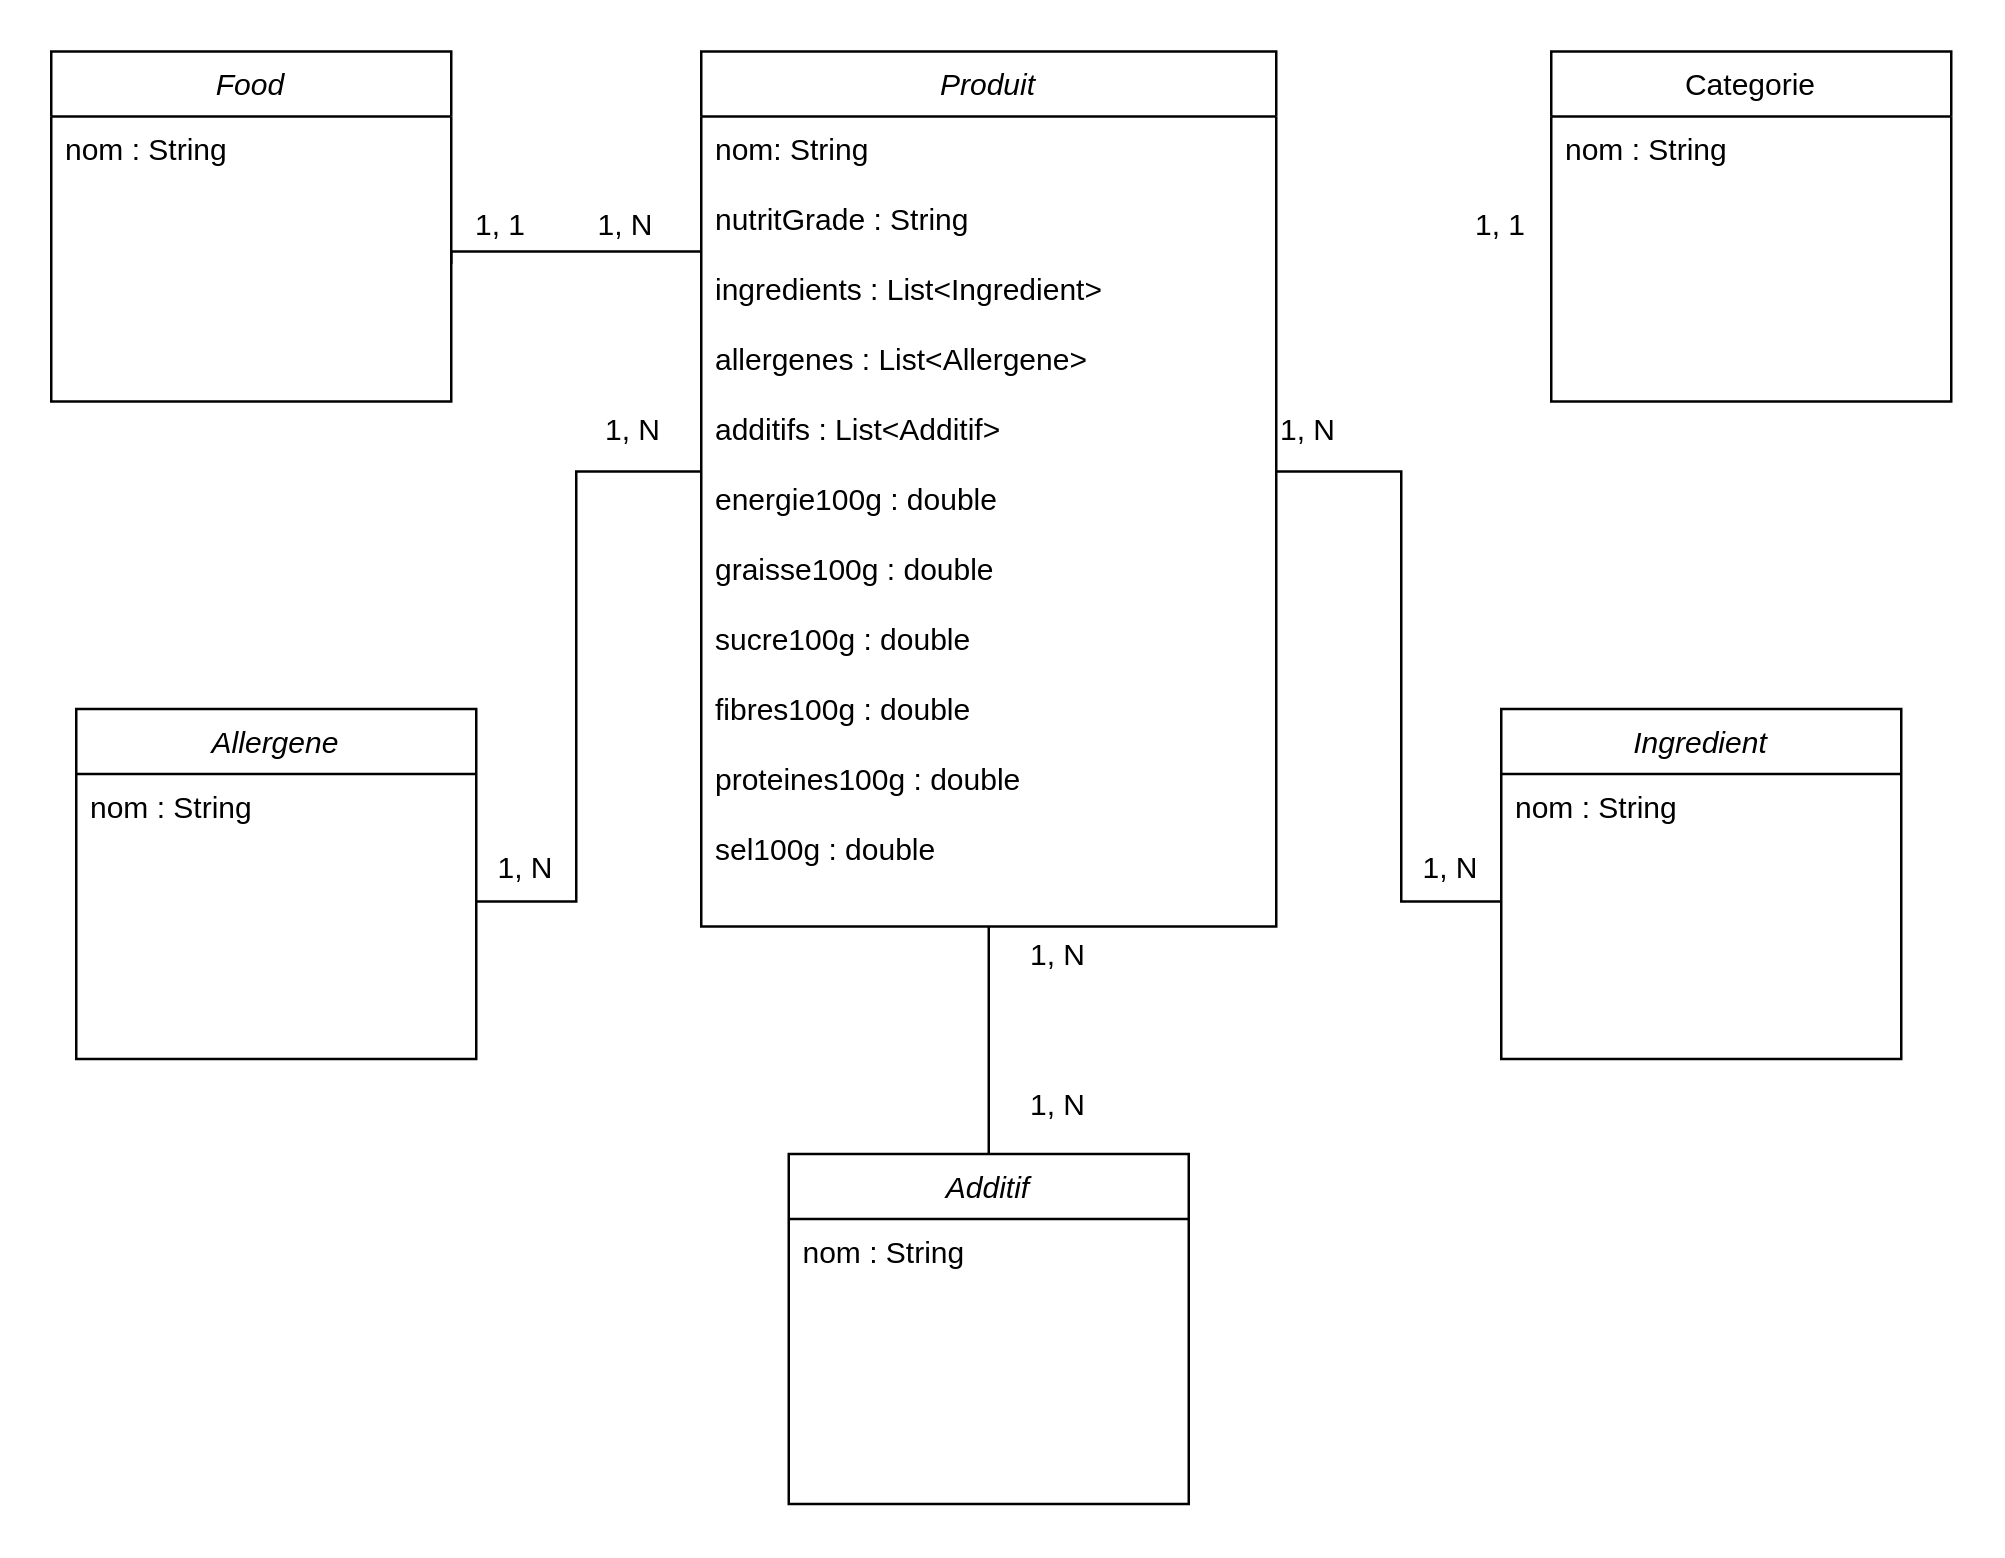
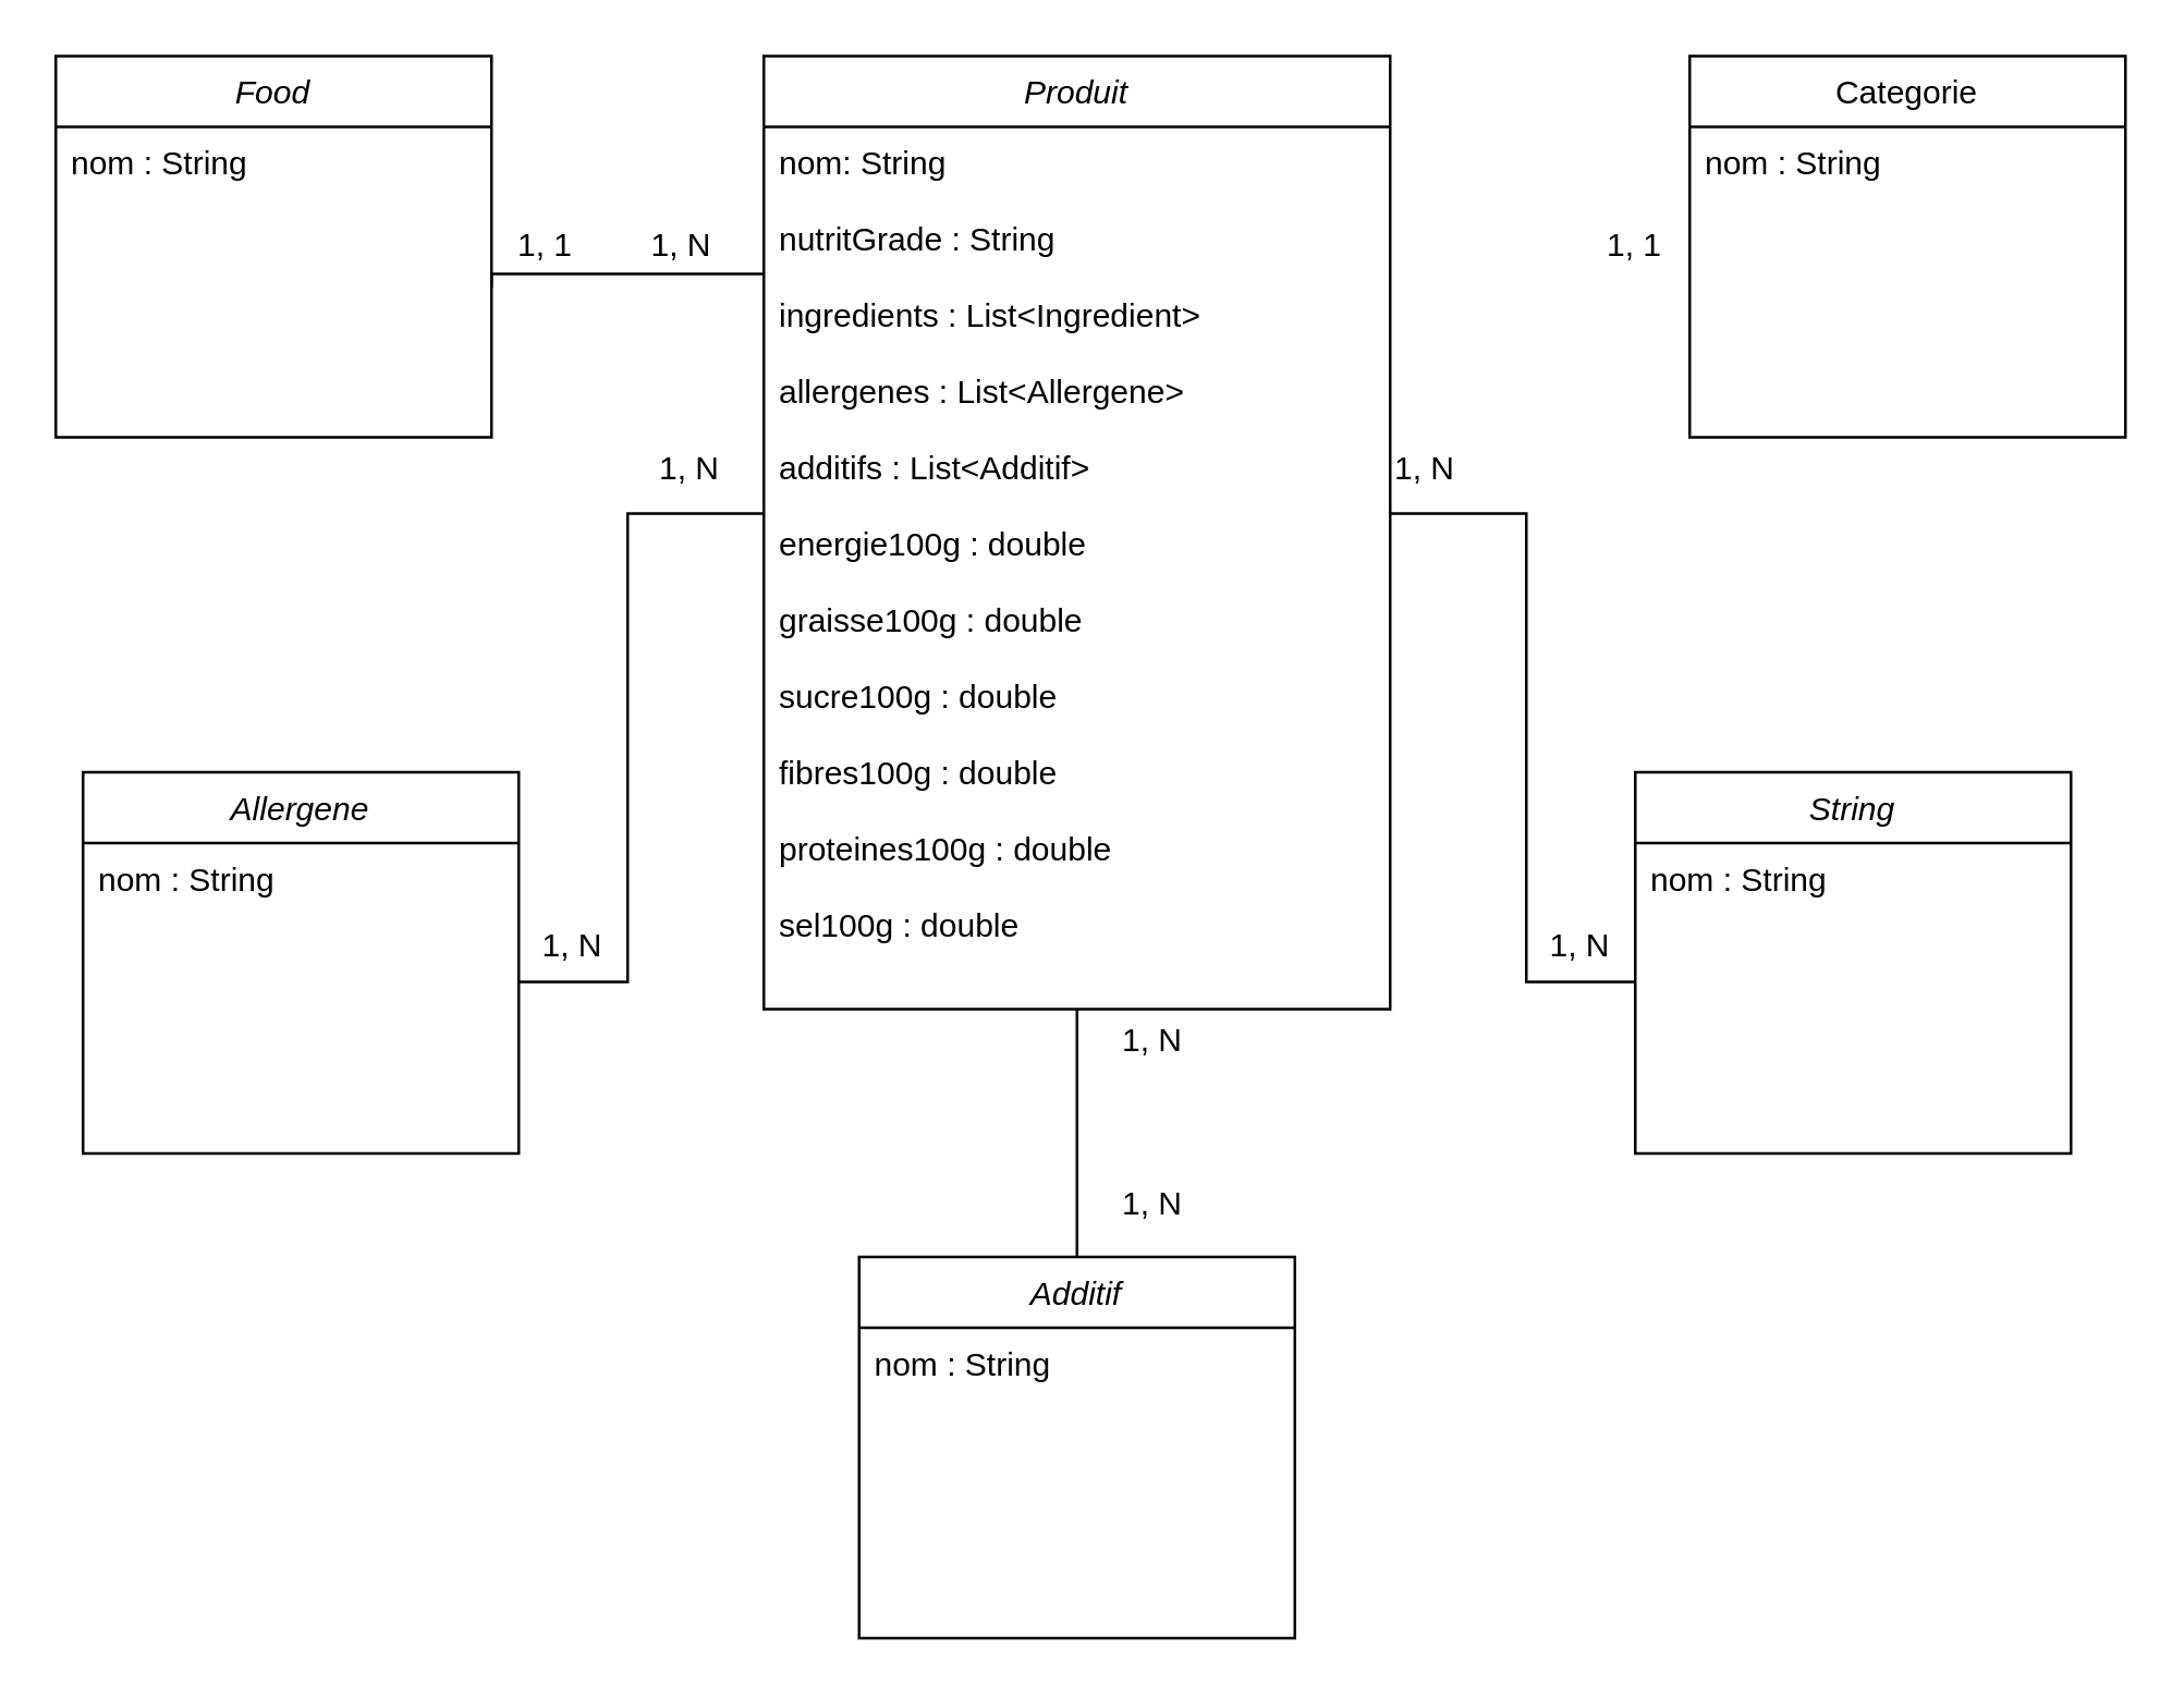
- <mxCell id="12" value="Ingredient" style="swimlane;fontStyle=2;align=center;verticalAlign=top;childLayout=stackLayout;horizontal=1;startSize=26;horizontalStack=0;resizeParent=1;resizeLast=0;collapsible=1;marginBottom=0;rounded=0;shadow=0;strokeWidth=1;" parent="1" vertex="1"><mxGeometry x="600" y="283" width="160" height="140" as="geometry"><mxRectangle x="230" y="140" width="160" height="26" as="alternateBounds" /></mxGeometry></mxCell>
+ <mxCell id="12" value="String" style="swimlane;fontStyle=2;align=center;verticalAlign=top;childLayout=stackLayout;horizontal=1;startSize=26;horizontalStack=0;resizeParent=1;resizeLast=0;collapsible=1;marginBottom=0;rounded=0;shadow=0;strokeWidth=1;" parent="1" vertex="1"><mxGeometry x="600" y="283" width="160" height="140" as="geometry"><mxRectangle x="230" y="140" width="160" height="26" as="alternateBounds" /></mxGeometry></mxCell>
